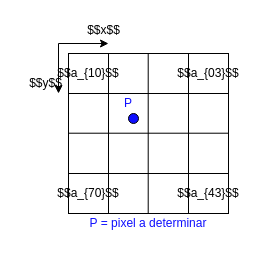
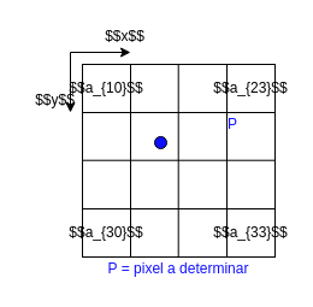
- <mxCell id="11" value="$$a_{03}$$" style="text;html=1;strokeColor=none;fillColor=none;align=center;verticalAlign=middle;whiteSpace=wrap;rounded=0;" vertex="1" parent="1"><mxGeometry x="188" y="63" width="40" height="20" as="geometry" /></mxCell>
+ <mxCell id="11" value="$$a_{23}$$" style="text;html=1;strokeColor=none;fillColor=none;align=center;verticalAlign=middle;whiteSpace=wrap;rounded=0;" vertex="1" parent="1"><mxGeometry x="188" y="63" width="40" height="20" as="geometry" /></mxCell>
- <mxCell id="14" value="&lt;font color=&quot;#0f0fff&quot;&gt;P&lt;/font&gt;" style="text;html=1;strokeColor=none;fillColor=none;align=center;verticalAlign=middle;whiteSpace=wrap;rounded=0;" vertex="1" parent="1"><mxGeometry x="108" y="93" width="40" height="20" as="geometry" /></mxCell>
+ <mxCell id="14" value="&lt;font color=&quot;#0f0fff&quot;&gt;P&lt;/font&gt;" style="text;html=1;strokeColor=none;fillColor=none;align=center;verticalAlign=middle;whiteSpace=wrap;rounded=0;" vertex="1" parent="1"><mxGeometry x="173" y="93" width="40" height="20" as="geometry" /></mxCell>
- <mxCell id="10" value="$$a_{70}$$" style="text;html=1;strokeColor=none;fillColor=none;align=center;verticalAlign=middle;whiteSpace=wrap;rounded=0;" vertex="1" parent="1"><mxGeometry x="68" y="183" width="40" height="20" as="geometry" /></mxCell>
+ <mxCell id="10" value="$$a_{30}$$" style="text;html=1;strokeColor=none;fillColor=none;align=center;verticalAlign=middle;whiteSpace=wrap;rounded=0;" vertex="1" parent="1"><mxGeometry x="68" y="183" width="40" height="20" as="geometry" /></mxCell>
- <mxCell id="12" value="$$a_{43}$$" style="text;html=1;strokeColor=none;fillColor=none;align=center;verticalAlign=middle;whiteSpace=wrap;rounded=0;" vertex="1" parent="1"><mxGeometry x="188" y="183" width="40" height="20" as="geometry" /></mxCell>
+ <mxCell id="12" value="$$a_{33}$$" style="text;html=1;strokeColor=none;fillColor=none;align=center;verticalAlign=middle;whiteSpace=wrap;rounded=0;" vertex="1" parent="1"><mxGeometry x="188" y="183" width="40" height="20" as="geometry" /></mxCell>
